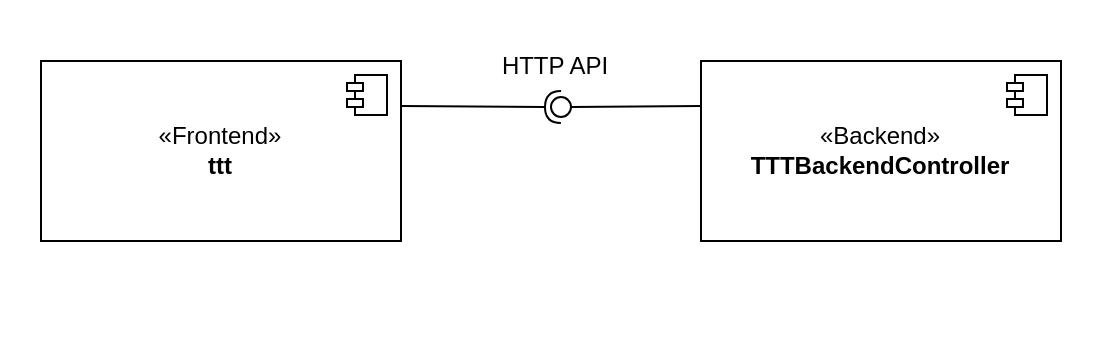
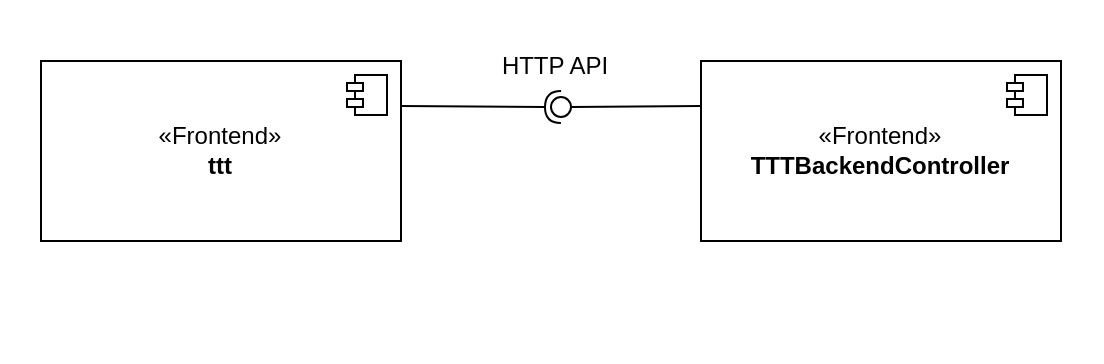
- <mxCell id="4" value="«Backend»&lt;br&gt;&lt;b&gt;TTTBackendController&lt;/b&gt;" style="html=1;dropTarget=0;whiteSpace=wrap;" vertex="1" parent="1"><mxGeometry x="350" y="30" width="180" height="90" as="geometry" /></mxCell>
+ <mxCell id="4" value="«Frontend»&lt;br&gt;&lt;b&gt;TTTBackendController&lt;/b&gt;" style="html=1;dropTarget=0;whiteSpace=wrap;" vertex="1" parent="1"><mxGeometry x="350" y="30" width="180" height="90" as="geometry" /></mxCell>
